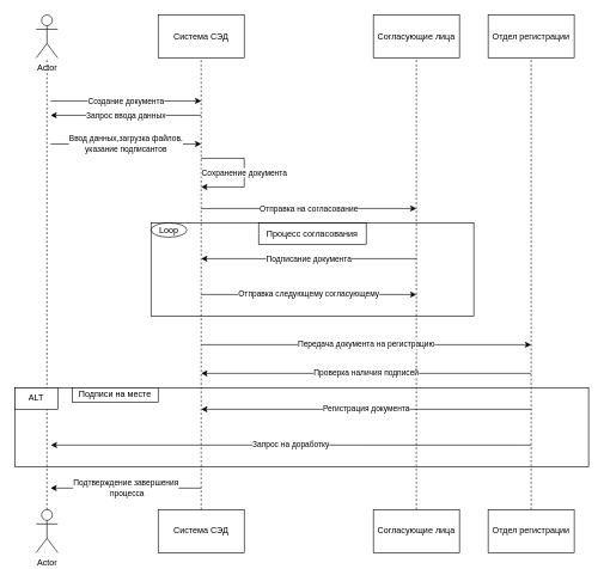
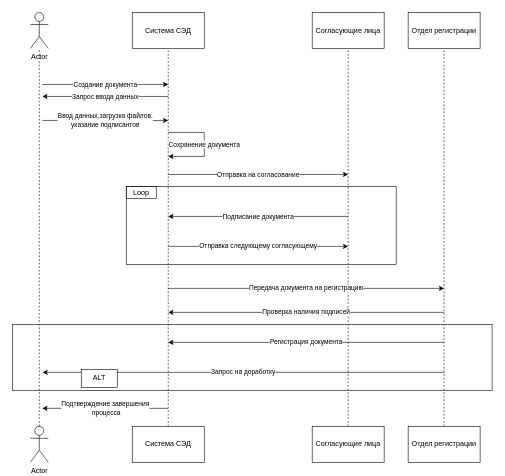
- <mxCell id="25" value="Loop" style="ellipse;whiteSpace=wrap;html=1;strokeColor=default;fillColor=none;" vertex="1" parent="1"><mxGeometry x="210" y="310" width="50" height="20" as="geometry" /></mxCell>
+ <mxCell id="25" value="Loop" style="rounded=0;whiteSpace=wrap;html=1;strokeColor=default;fillColor=none;" vertex="1" parent="1"><mxGeometry x="210" y="310" width="50" height="20" as="geometry" /></mxCell>
- <mxCell id="24" value="Процесс согласования" style="text;html=1;align=center;verticalAlign=middle;whiteSpace=wrap;rounded=0;perimeterSpacing=1;strokeColor=default;" vertex="1" parent="1"><mxGeometry x="360" y="310" width="150" height="30" as="geometry" /></mxCell>
- <mxCell id="30" value="Подписи на месте" style="rounded=0;whiteSpace=wrap;html=1;" vertex="1" parent="1"><mxGeometry x="100" y="540" width="120" height="20" as="geometry" /></mxCell>
- <mxCell id="29" value="ALT" style="rounded=0;whiteSpace=wrap;html=1;" vertex="1" parent="1"><mxGeometry x="20" y="540" width="60" height="30" as="geometry" /></mxCell>
+ <mxCell id="29" value="ALT" style="rounded=0;whiteSpace=wrap;html=1;" vertex="1" parent="1"><mxGeometry x="135" y="615" width="60" height="30" as="geometry" /></mxCell>
